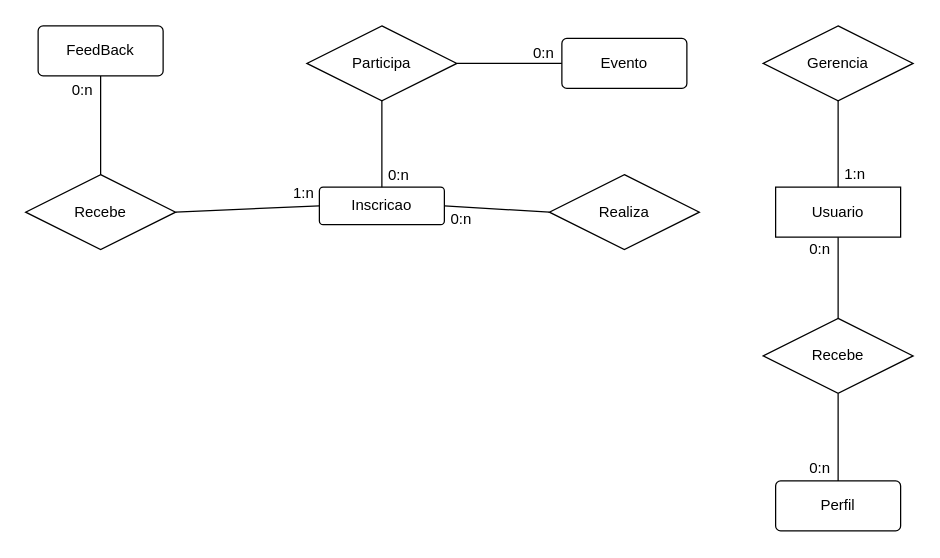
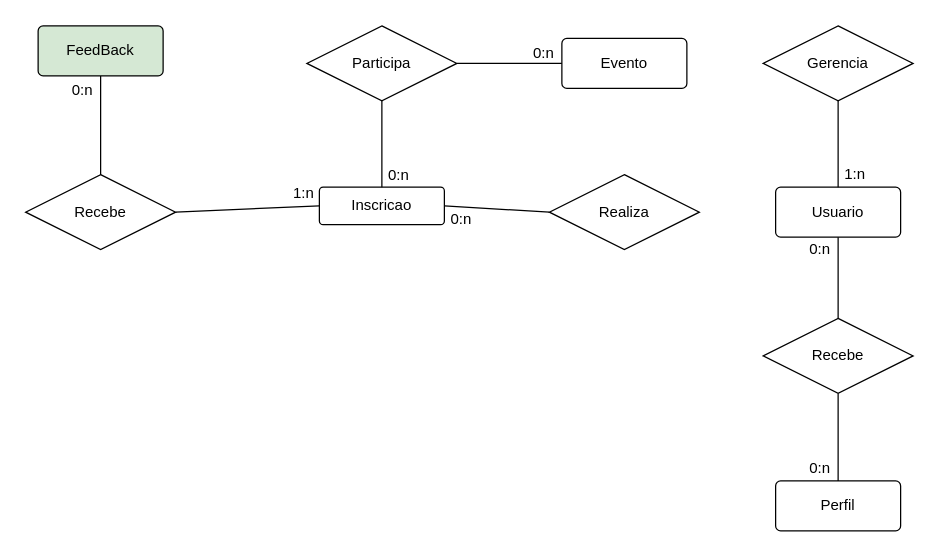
- <mxCell id="7" value="FeedBack" style="rounded=1;arcSize=10;whiteSpace=wrap;html=1;align=center;" parent="1" vertex="1"><mxGeometry x="30" y="20" width="100" height="40" as="geometry" /></mxCell>
+ <mxCell id="7" value="FeedBack" style="rounded=1;arcSize=10;whiteSpace=wrap;html=1;align=center;fillColor=#d5e8d4;" parent="1" vertex="1"><mxGeometry x="30" y="20" width="100" height="40" as="geometry" /></mxCell>
- <mxCell id="5" value="Usuario" style="arcSize=10;whiteSpace=wrap;html=1;align=center;rounded=0;" parent="1" vertex="1"><mxGeometry x="620" y="149" width="100" height="40" as="geometry" /></mxCell>
+ <mxCell id="5" value="Usuario" style="rounded=1;arcSize=10;whiteSpace=wrap;html=1;align=center;" parent="1" vertex="1"><mxGeometry x="620" y="149" width="100" height="40" as="geometry" /></mxCell>
